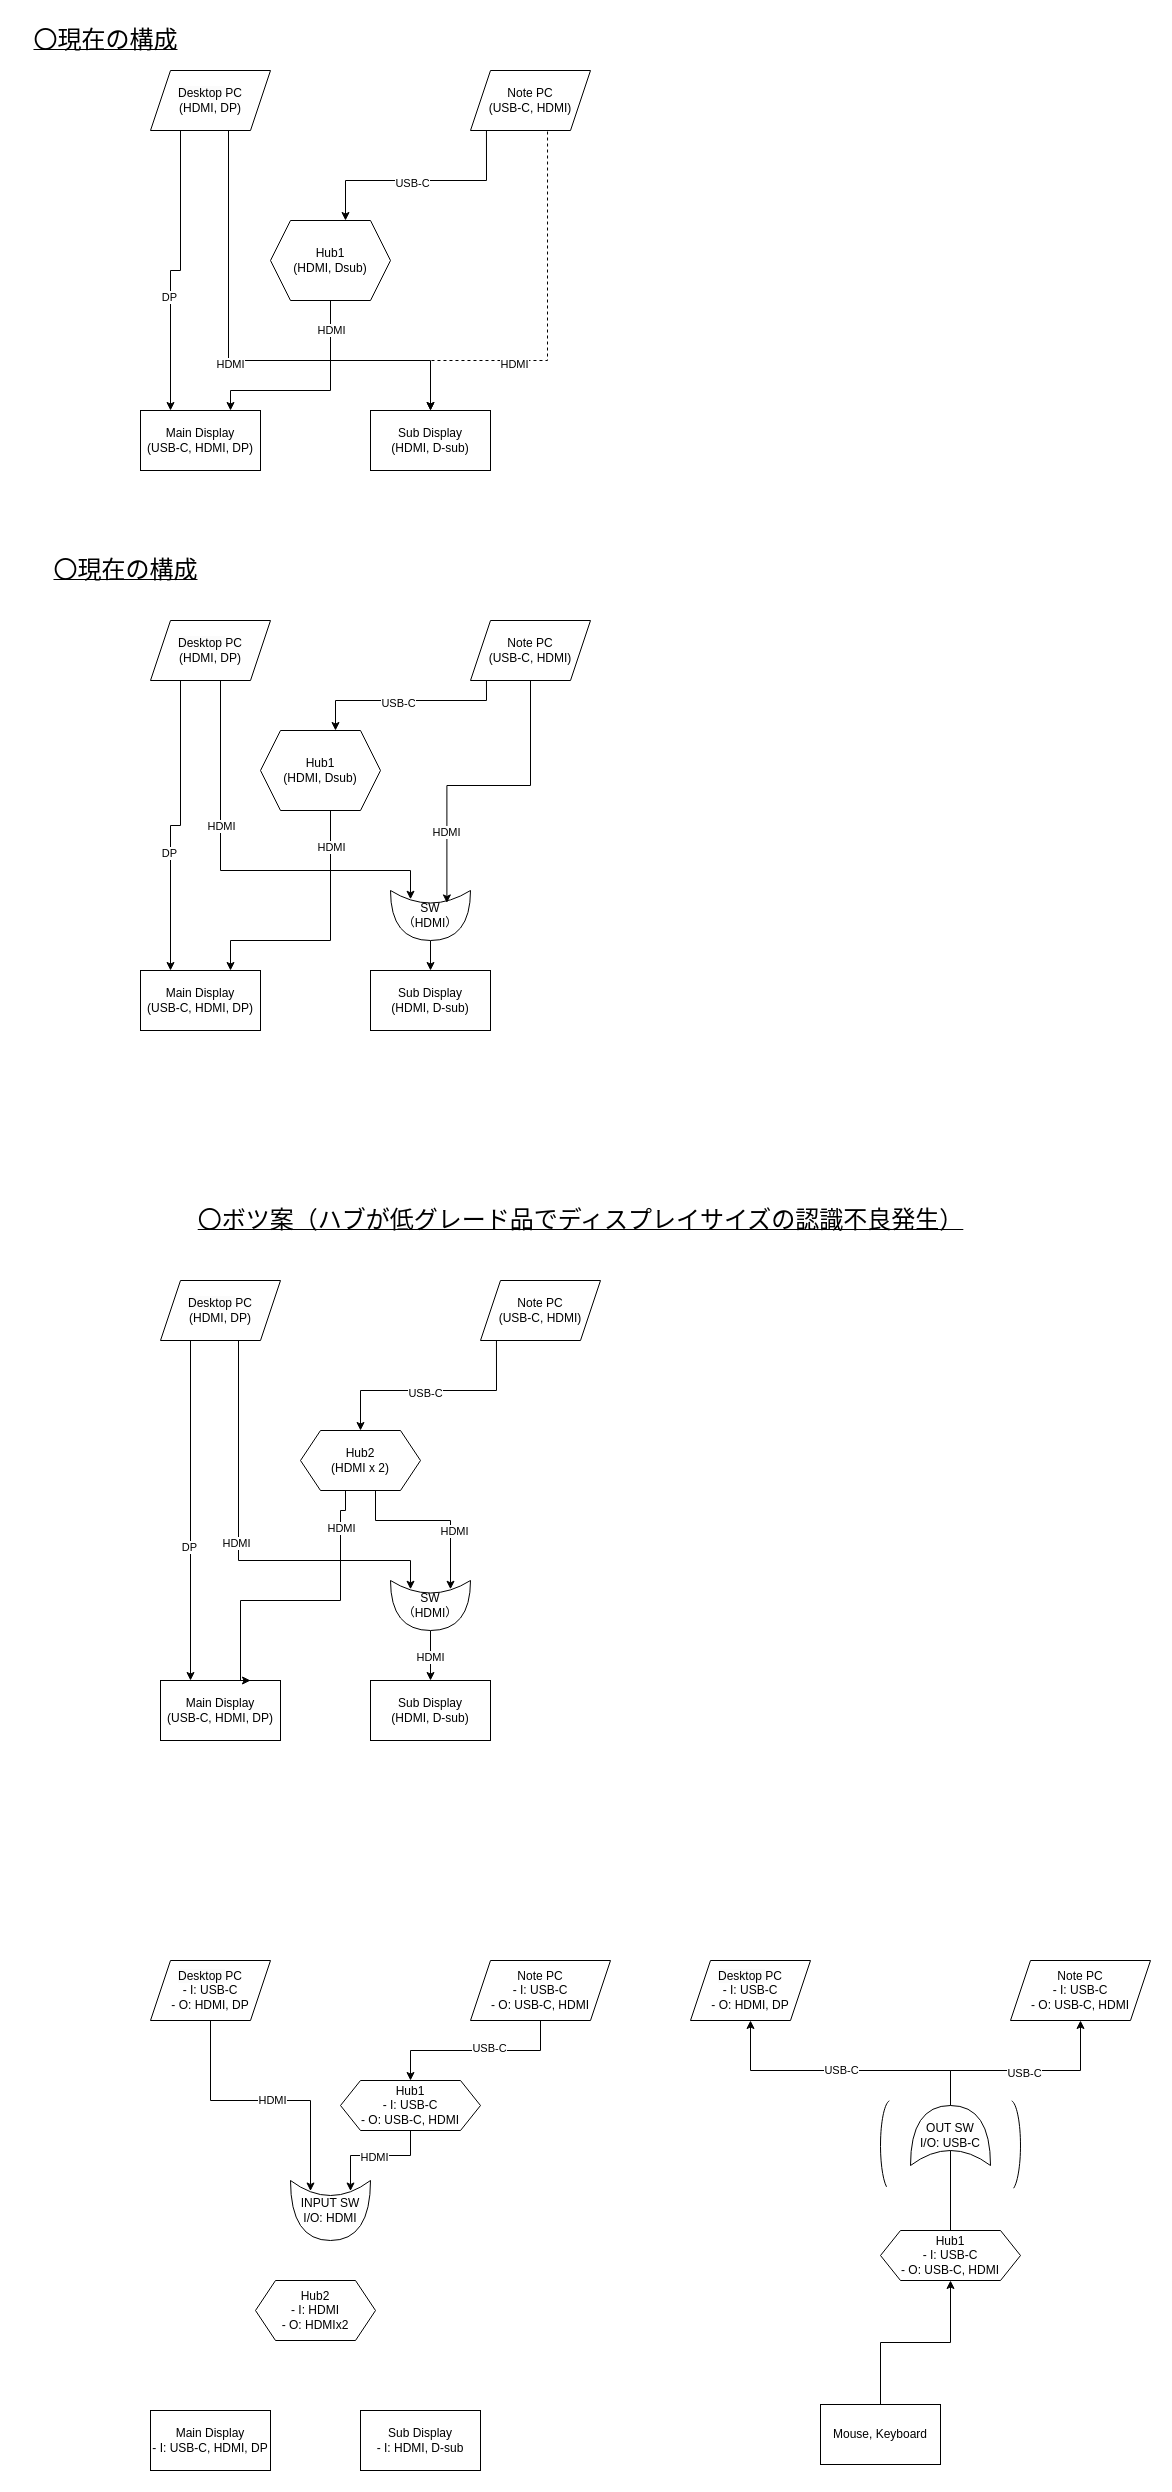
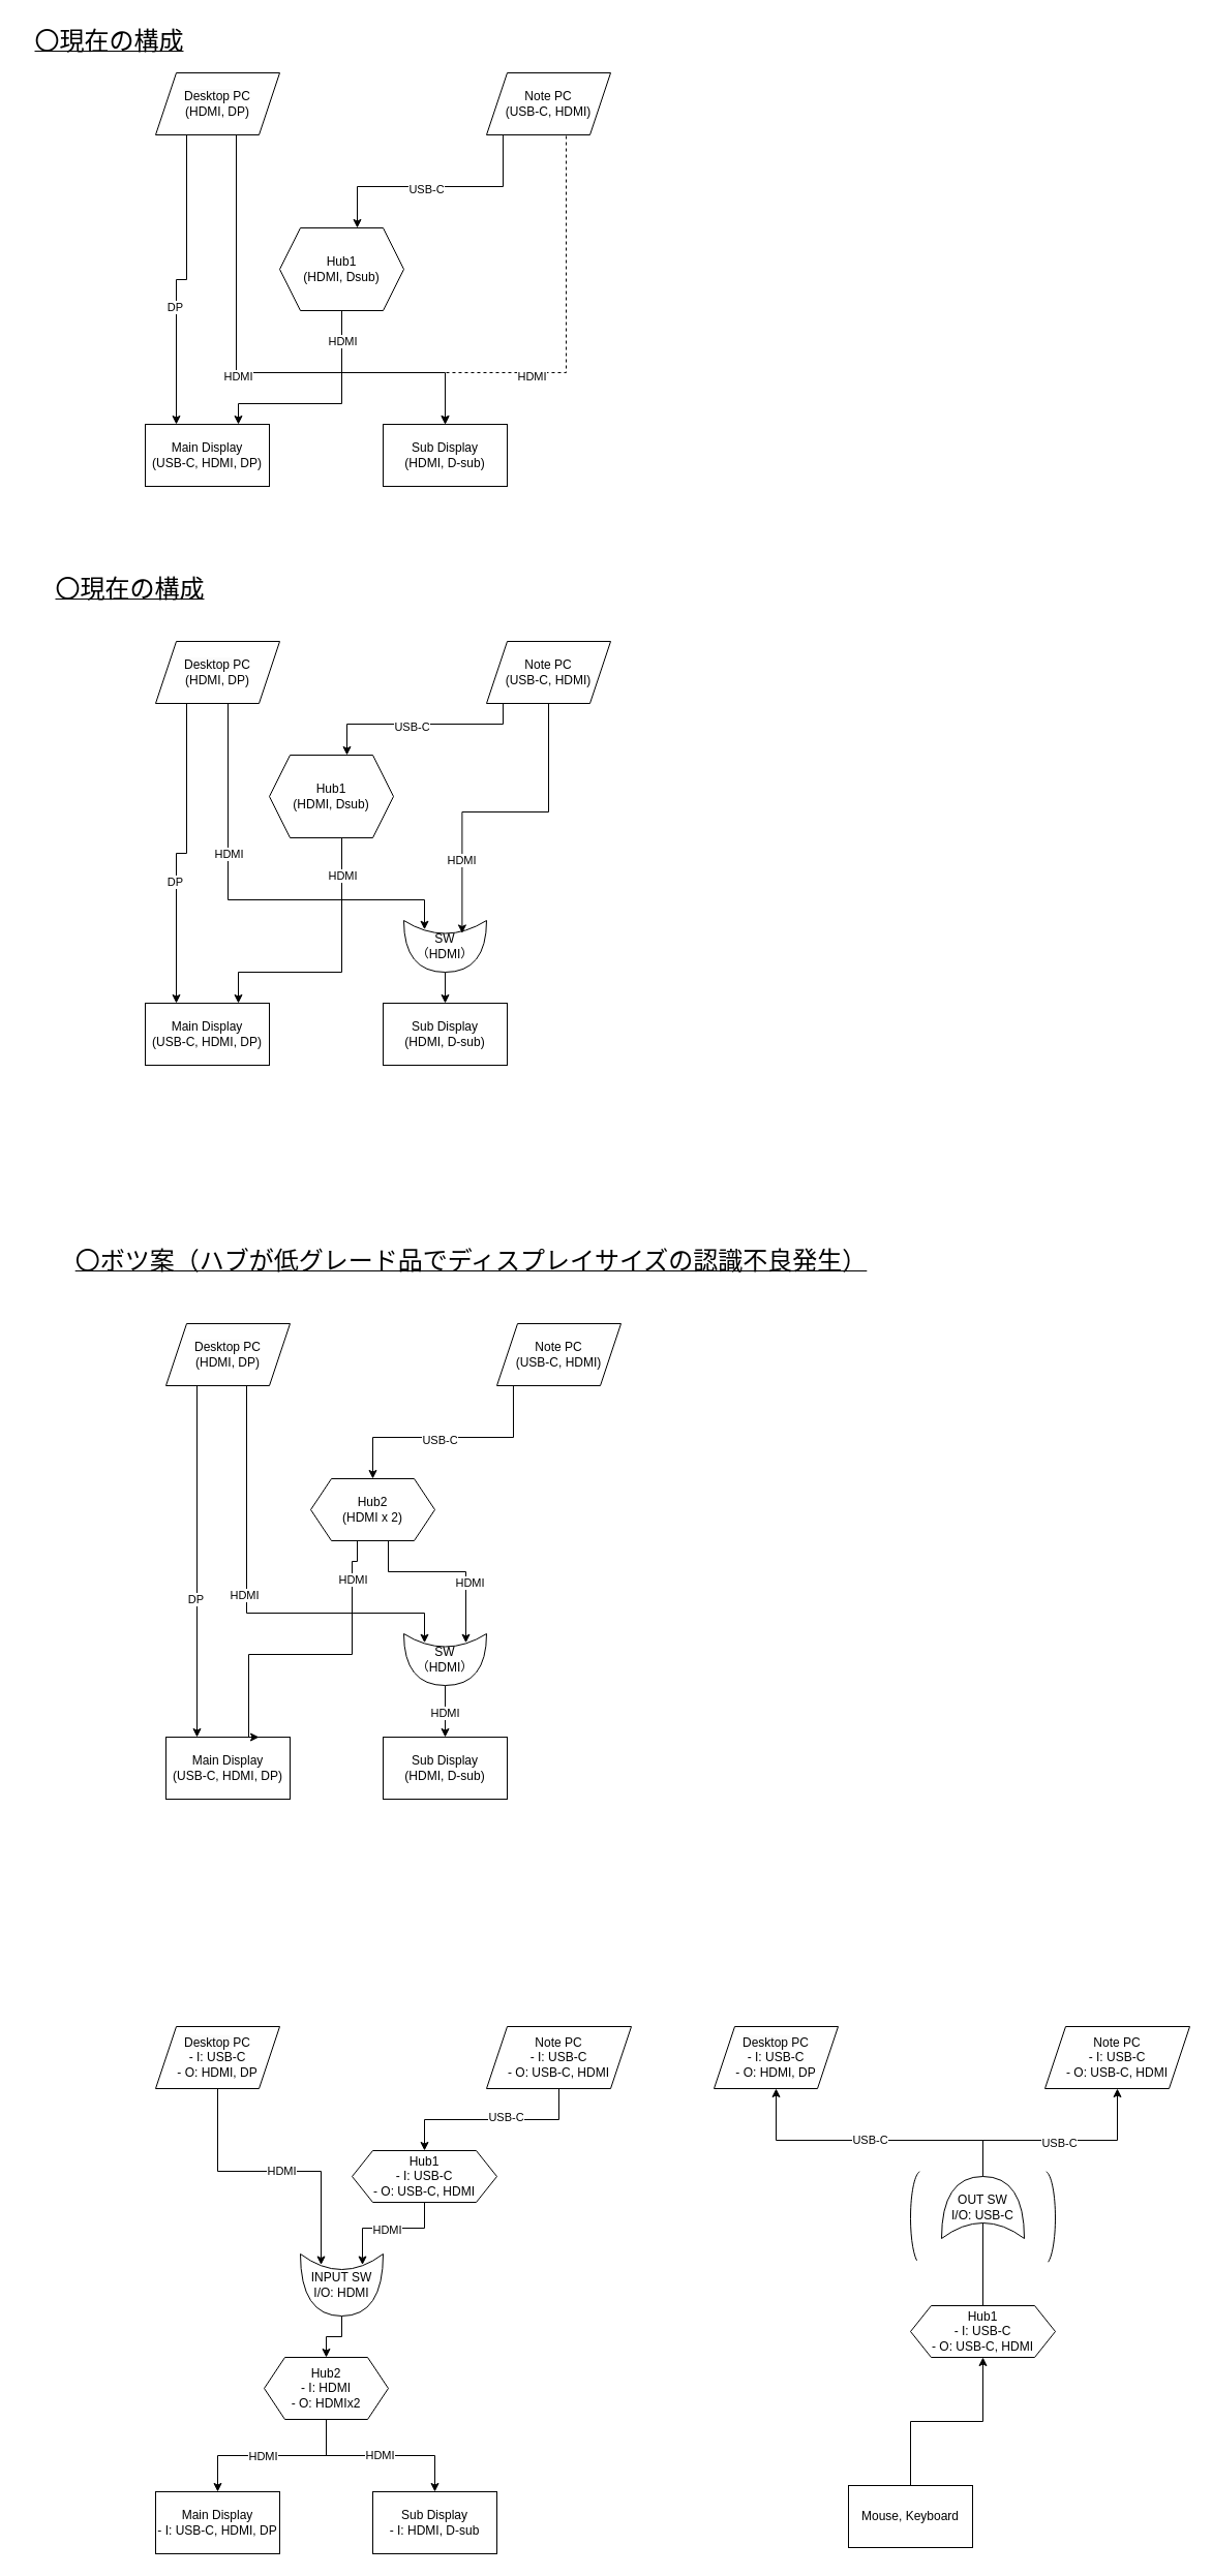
- <mxCell id="81" value="&lt;u&gt;&lt;font style=&quot;font-size: 24px;&quot;&gt;〇ボツ案（ハブが低グレード品でディスプレイサイズの認識不良発生）&lt;/font&gt;&lt;/u&gt;" style="text;html=1;align=center;verticalAlign=middle;resizable=0;points=[];autosize=1;strokeColor=none;fillColor=none;" vertex="1" parent="1"><mxGeometry x="185" y="1200" width="790" height="40" as="geometry" /></mxCell>
+ <mxCell id="81" value="&lt;u&gt;&lt;font style=&quot;font-size: 24px;&quot;&gt;〇ボツ案（ハブが低グレード品でディスプレイサイズの認識不良発生）&lt;/font&gt;&lt;/u&gt;" style="text;html=1;align=center;verticalAlign=middle;resizable=0;points=[];autosize=1;strokeColor=none;fillColor=none;" vertex="1" parent="1"><mxGeometry x="60" y="1200" width="790" height="40" as="geometry" /></mxCell>
+ <mxCell id="50" style="edgeStyle=orthogonalEdgeStyle;rounded=0;orthogonalLoop=1;jettySize=auto;html=1;exitX=1;exitY=0.5;exitDx=0;exitDy=0;exitPerimeter=0;entryX=0.5;entryY=0;entryDx=0;entryDy=0;" edge="1" parent="1" source="51" target="49"><mxGeometry relative="1" as="geometry" /></mxCell>
+ <mxCell id="45" style="edgeStyle=orthogonalEdgeStyle;rounded=0;orthogonalLoop=1;jettySize=auto;html=1;entryX=0.5;entryY=0;entryDx=0;entryDy=0;" edge="1" parent="1" source="49" target="39"><mxGeometry relative="1" as="geometry" /></mxCell>
+ <mxCell id="46" value="HDMI" style="edgeLabel;html=1;align=center;verticalAlign=middle;resizable=0;points=[];" vertex="1" connectable="0" parent="45"><mxGeometry x="0.105" relative="1" as="geometry"><mxPoint as="offset" /></mxGeometry></mxCell>
+ <mxCell id="47" style="edgeStyle=orthogonalEdgeStyle;rounded=0;orthogonalLoop=1;jettySize=auto;html=1;" edge="1" parent="1" source="49" target="40"><mxGeometry relative="1" as="geometry" /></mxCell>
+ <mxCell id="48" value="HDMI" style="edgeLabel;html=1;align=center;verticalAlign=middle;resizable=0;points=[];" vertex="1" connectable="0" parent="47"><mxGeometry x="-0.013" y="1" relative="1" as="geometry"><mxPoint as="offset" /></mxGeometry></mxCell>
